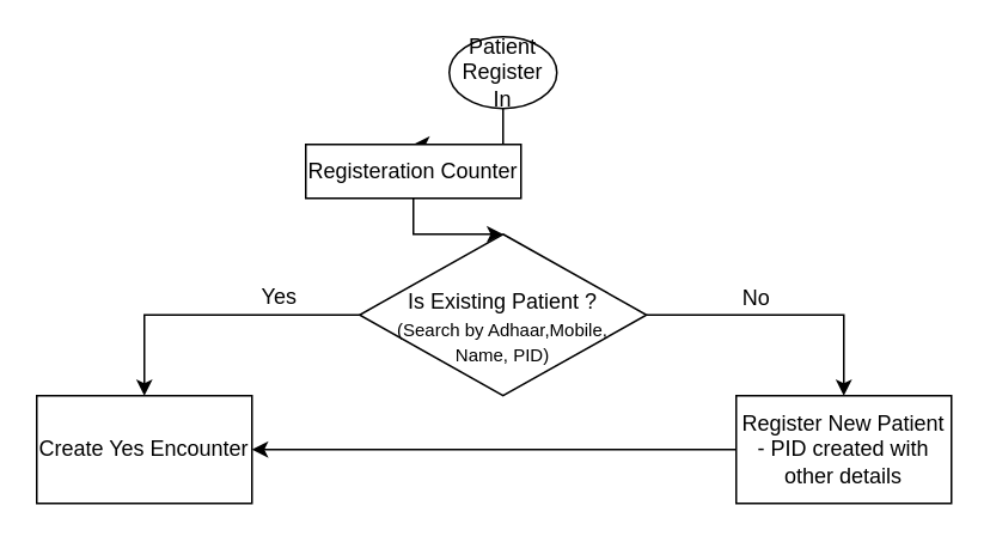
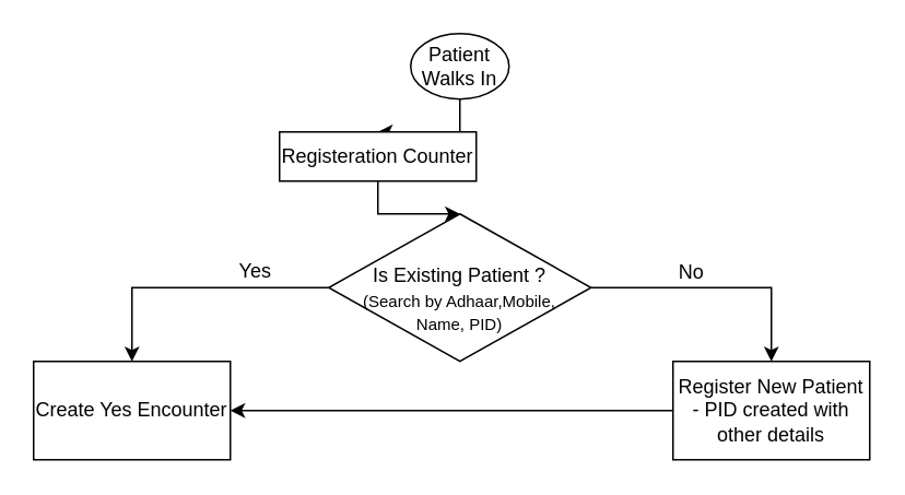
- <mxCell id="3" value="Patient&lt;br&gt;Register In" style="ellipse;whiteSpace=wrap;html=1;" vertex="1" parent="1"><mxGeometry x="250" y="20" width="60" height="40" as="geometry" /></mxCell>
+ <mxCell id="3" value="Patient&lt;br&gt;Walks In" style="ellipse;whiteSpace=wrap;html=1;" vertex="1" parent="1"><mxGeometry x="250" y="20" width="60" height="40" as="geometry" /></mxCell>
